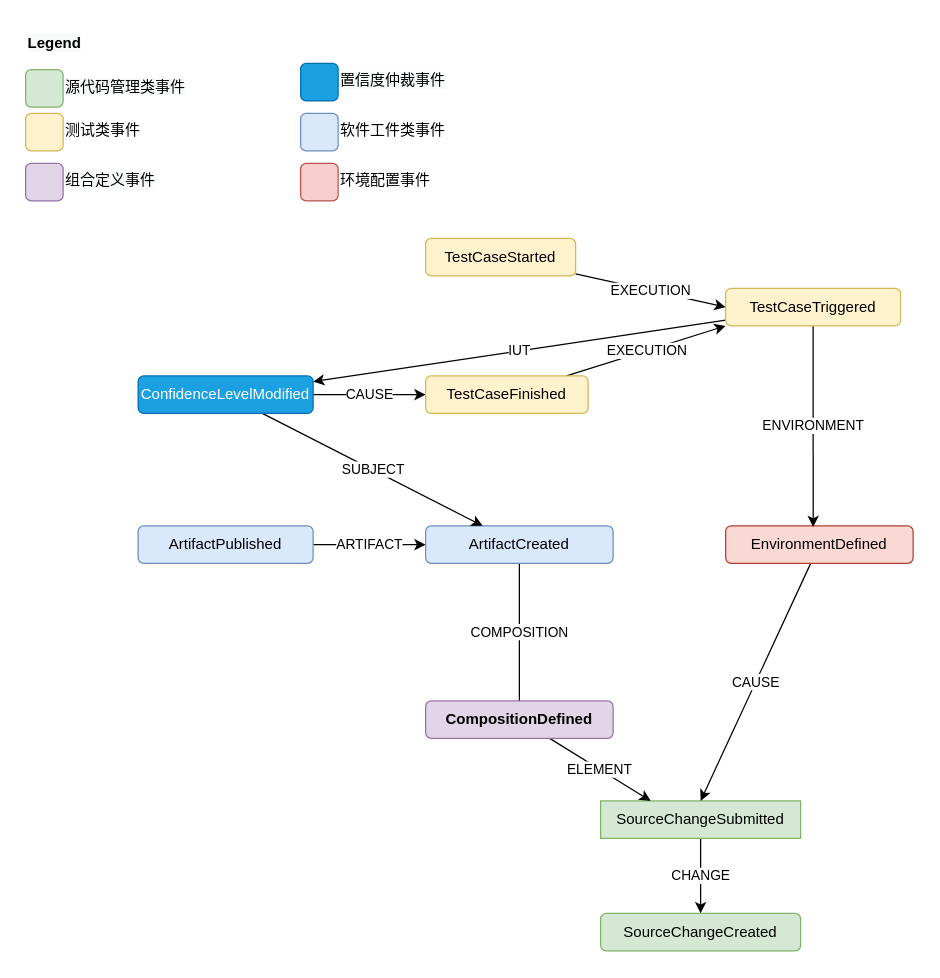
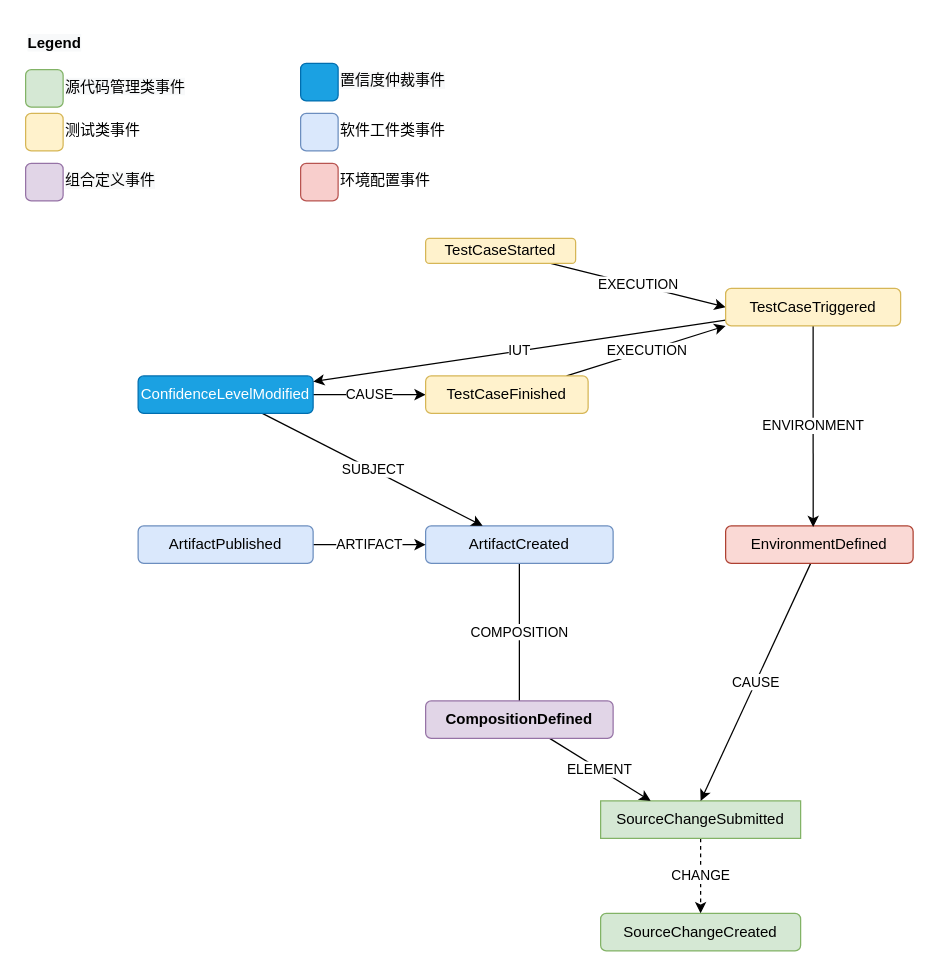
- <mxCell id="17" value="TestCaseStarted" style="rounded=1;whiteSpace=wrap;html=1;fillColor=#fff2cc;strokeColor=#d6b656;" parent="1" vertex="1"><mxGeometry x="340" y="190" width="120" height="30" as="geometry" /></mxCell>
+ <mxCell id="17" value="TestCaseStarted" style="rounded=1;whiteSpace=wrap;html=1;fillColor=#fff2cc;strokeColor=#d6b656;" parent="1" vertex="1"><mxGeometry x="340" y="190" width="120" height="20" as="geometry" /></mxCell>
- <mxCell id="3" value="CHANGE" style="rounded=0;orthogonalLoop=1;jettySize=auto;html=1;" parent="1" source="4" target="2" edge="1"><mxGeometry relative="1" as="geometry" /></mxCell>
+ <mxCell id="3" value="CHANGE" style="rounded=0;orthogonalLoop=1;jettySize=auto;html=1;dashed=1;" parent="1" source="4" target="2" edge="1"><mxGeometry relative="1" as="geometry" /></mxCell>
